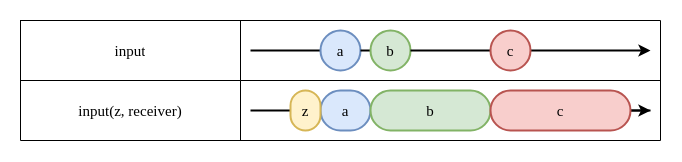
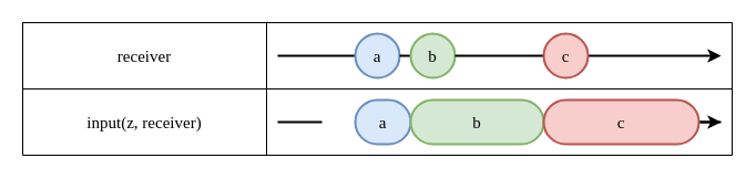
- <mxCell id="4" value="input" style="shape=partialRectangle;html=1;whiteSpace=wrap;connectable=0;strokeColor=inherit;overflow=hidden;fillColor=none;top=0;left=0;bottom=0;right=0;pointerEvents=1;fontSize=15;fontFamily=Lucida Console;align=center;strokeWidth=2;" parent="3" vertex="1"><mxGeometry width="220" height="60" as="geometry"><mxRectangle width="220" height="60" as="alternateBounds" /></mxGeometry></mxCell>
+ <mxCell id="4" value="receiver" style="shape=partialRectangle;html=1;whiteSpace=wrap;connectable=0;strokeColor=inherit;overflow=hidden;fillColor=none;top=0;left=0;bottom=0;right=0;pointerEvents=1;fontSize=15;fontFamily=Lucida Console;align=center;strokeWidth=2;" parent="3" vertex="1"><mxGeometry width="220" height="60" as="geometry"><mxRectangle width="220" height="60" as="alternateBounds" /></mxGeometry></mxCell>
- <mxCell id="17" value="z" style="rounded=1;whiteSpace=wrap;html=1;arcSize=50;fillColor=#fff2cc;strokeColor=#d6b656;strokeWidth=2;fontFamily=Lucida Console;fontSize=15;" vertex="1" parent="9"><mxGeometry x="40" width="30" height="40" as="geometry" /></mxCell>
